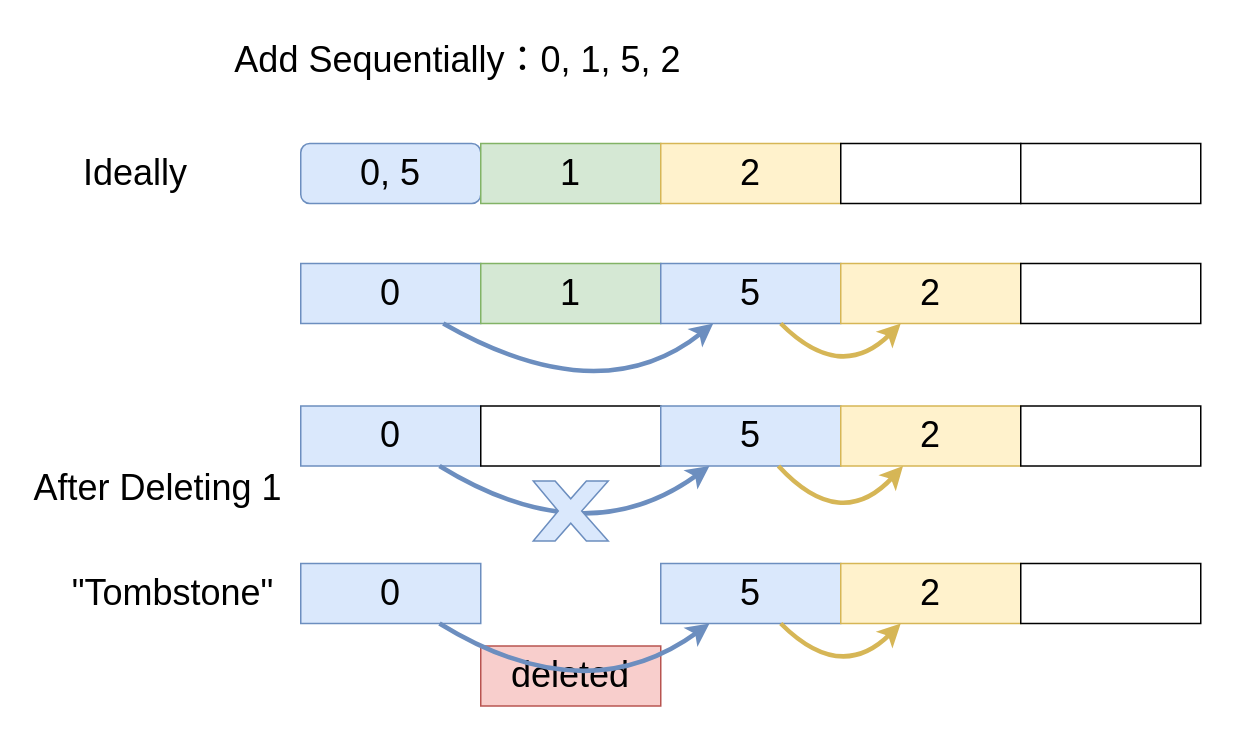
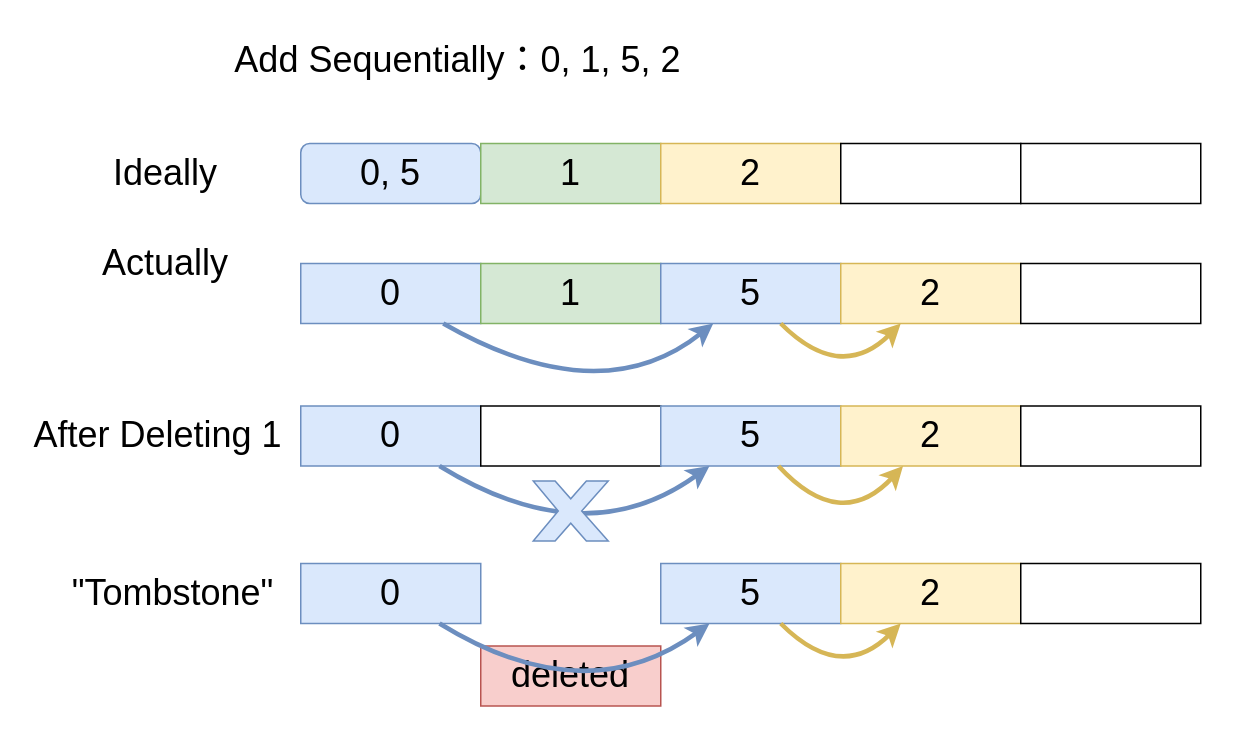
- <mxCell id="12" value="Ideally" style="text;html=1;strokeColor=none;fillColor=none;align=center;verticalAlign=middle;whiteSpace=wrap;rounded=0;fontSize=24;" parent="1" vertex="1"><mxGeometry x="40" y="95" width="100" height="40" as="geometry" /></mxCell>
+ <mxCell id="12" value="Ideally" style="text;html=1;strokeColor=none;fillColor=none;align=center;verticalAlign=middle;whiteSpace=wrap;rounded=0;fontSize=24;" parent="1" vertex="1"><mxGeometry x="60" y="95" width="100" height="40" as="geometry" /></mxCell>
+ <mxCell id="13" value="Actually" style="text;html=1;strokeColor=none;fillColor=none;align=center;verticalAlign=middle;whiteSpace=wrap;rounded=0;fontSize=24;" parent="1" vertex="1"><mxGeometry x="60" y="155" width="100" height="40" as="geometry" /></mxCell>
- <mxCell id="17" value="After Deleting 1" style="text;html=1;strokeColor=none;fillColor=none;align=center;verticalAlign=middle;whiteSpace=wrap;rounded=0;fontSize=24;" parent="1" vertex="1"><mxGeometry x="20" y="305" width="170" height="40" as="geometry" /></mxCell>
+ <mxCell id="17" value="After Deleting 1" style="text;html=1;strokeColor=none;fillColor=none;align=center;verticalAlign=middle;whiteSpace=wrap;rounded=0;fontSize=24;" parent="1" vertex="1"><mxGeometry x="20" y="270" width="170" height="40" as="geometry" /></mxCell>
